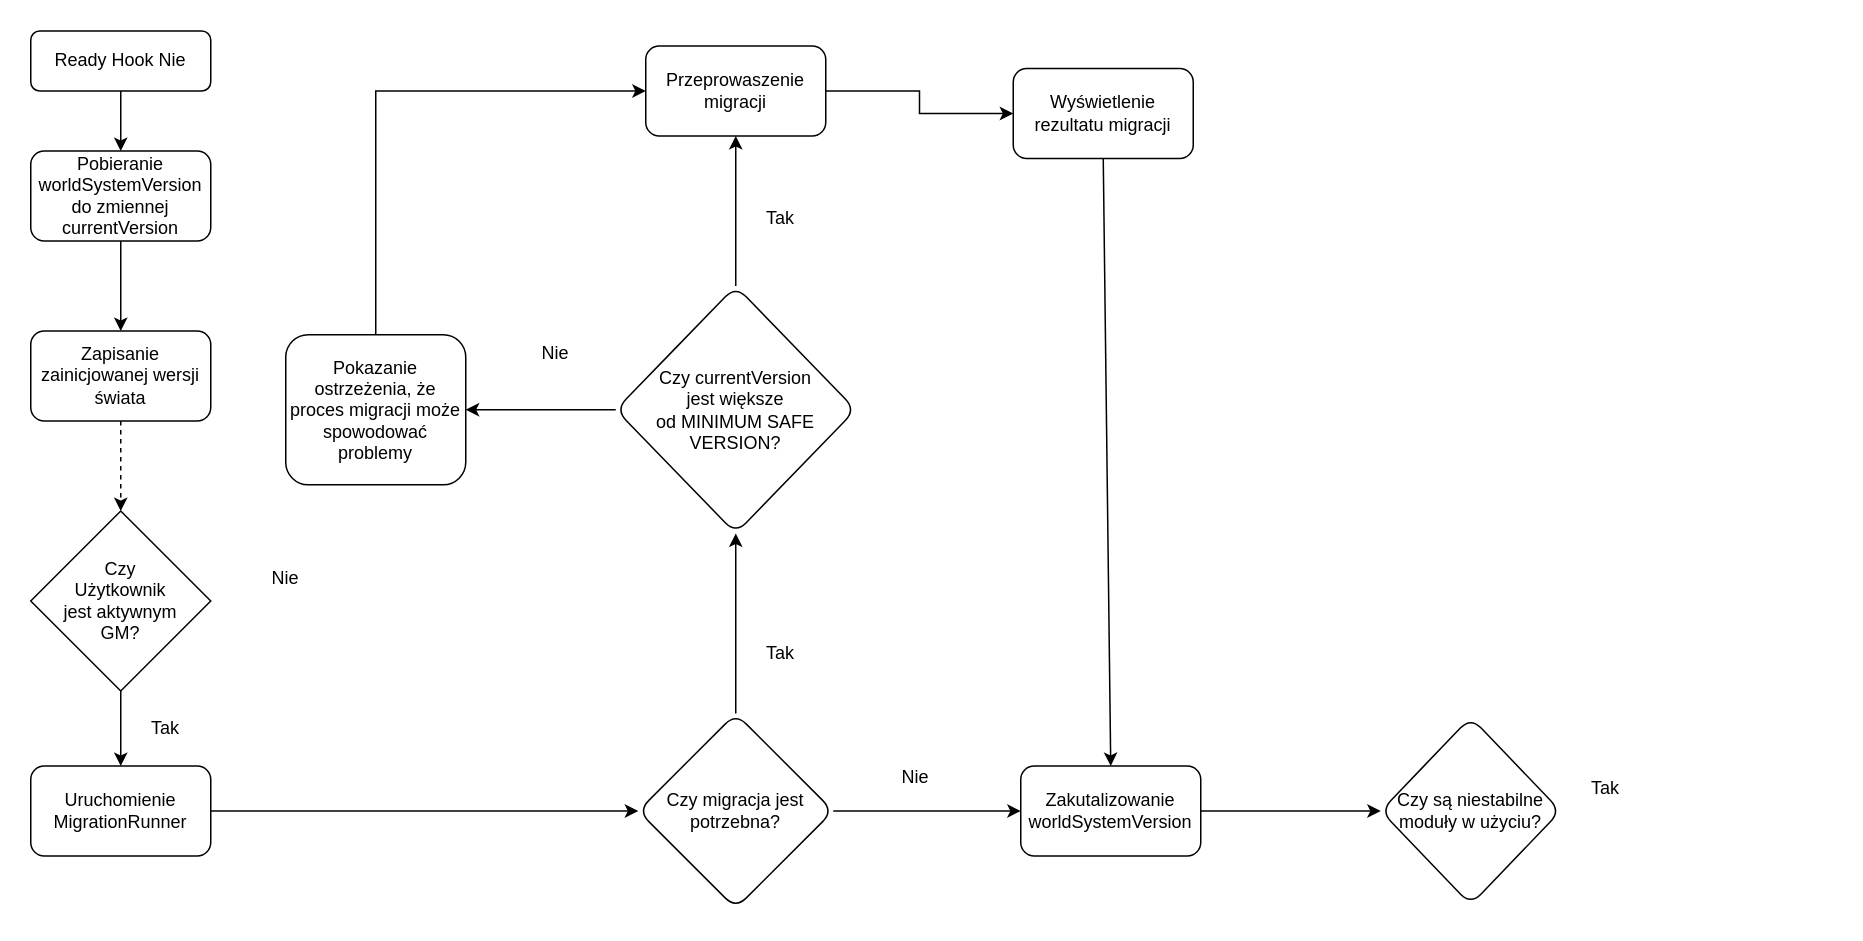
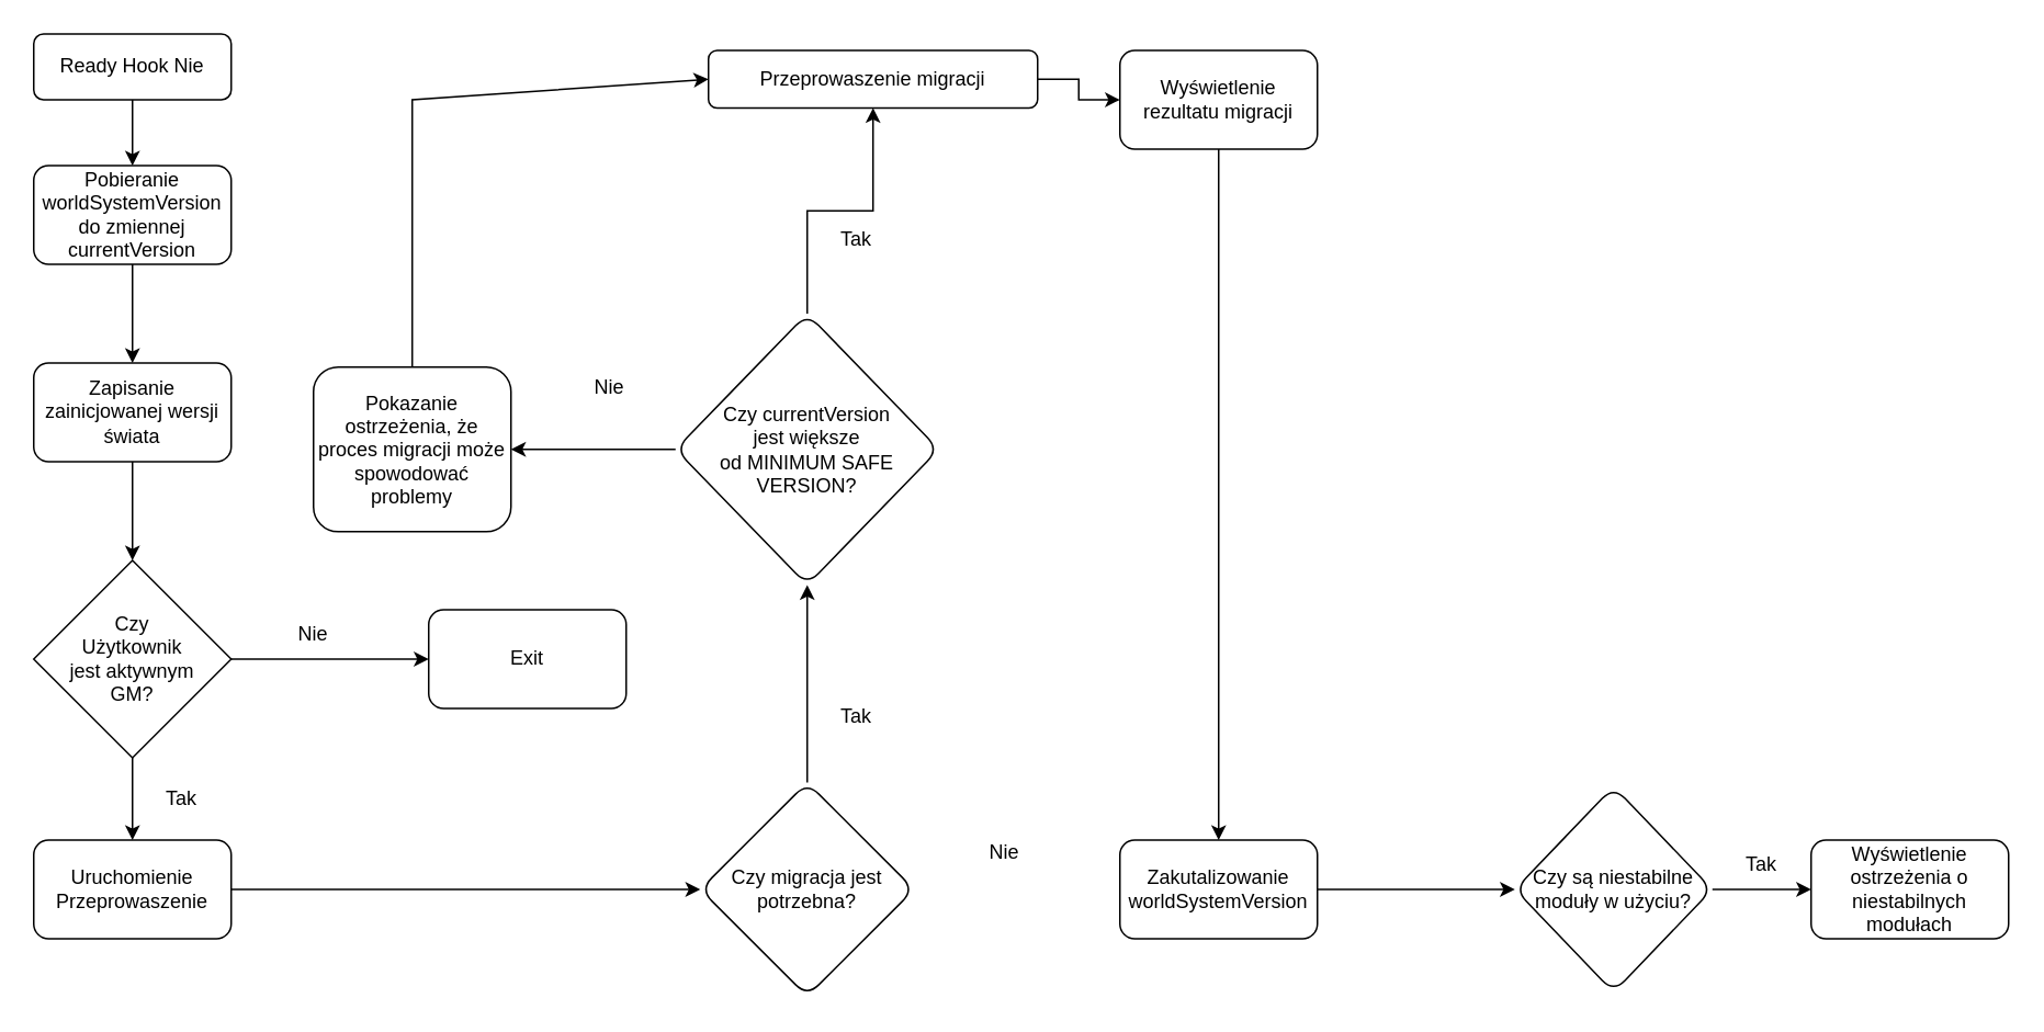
- <mxCell id="33" value="Przeprowaszenie migracji" style="whiteSpace=wrap;html=1;rounded=1;" vertex="1" parent="1"><mxGeometry x="430" y="30" width="120" height="60" as="geometry" /></mxCell>
+ <mxCell id="33" value="Przeprowaszenie migracji" style="whiteSpace=wrap;html=1;rounded=1;" vertex="1" parent="1"><mxGeometry x="430" y="30" width="200" height="35" as="geometry" /></mxCell>
- <mxCell id="34" value="Wyświetlenie rezultatu migracji" style="whiteSpace=wrap;html=1;rounded=1;" vertex="1" parent="1"><mxGeometry x="675" y="45" width="120" height="60" as="geometry" /></mxCell>
+ <mxCell id="34" value="Wyświetlenie rezultatu migracji" style="whiteSpace=wrap;html=1;rounded=1;" vertex="1" parent="1"><mxGeometry x="680" y="30" width="120" height="60" as="geometry" /></mxCell>
- <mxCell id="5" value="" style="edgeStyle=orthogonalEdgeStyle;rounded=0;orthogonalLoop=1;jettySize=auto;html=1;dashed=1;" edge="1" parent="1" source="6" target="10"><mxGeometry relative="1" as="geometry" /></mxCell>
+ <mxCell id="5" value="" style="edgeStyle=orthogonalEdgeStyle;rounded=0;orthogonalLoop=1;jettySize=auto;html=1;" edge="1" parent="1" source="6" target="10"><mxGeometry relative="1" as="geometry" /></mxCell>
+ <mxCell id="8" value="" style="edgeStyle=orthogonalEdgeStyle;rounded=0;orthogonalLoop=1;jettySize=auto;html=1;" edge="1" parent="1" source="10" target="11"><mxGeometry relative="1" as="geometry" /></mxCell>
+ <mxCell id="11" value="Exit" style="rounded=1;whiteSpace=wrap;html=1;" vertex="1" parent="1"><mxGeometry x="260" y="370" width="120" height="60" as="geometry" /></mxCell>
- <mxCell id="13" value="Uruchomienie MigrationRunner" style="rounded=1;whiteSpace=wrap;html=1;" vertex="1" parent="1"><mxGeometry x="20" y="510" width="120" height="60" as="geometry" /></mxCell>
+ <mxCell id="13" value="Uruchomienie Przeprowaszenie" style="rounded=1;whiteSpace=wrap;html=1;" vertex="1" parent="1"><mxGeometry x="20" y="510" width="120" height="60" as="geometry" /></mxCell>
- <mxCell id="14" value="" style="edgeStyle=orthogonalEdgeStyle;rounded=0;orthogonalLoop=1;jettySize=auto;html=1;" edge="1" parent="1" source="16" target="18"><mxGeometry relative="1" as="geometry" /></mxCell>
+ <mxCell id="22" value="" style="edgeStyle=orthogonalEdgeStyle;rounded=0;orthogonalLoop=1;jettySize=auto;html=1;" edge="1" parent="1" source="23" target="21"><mxGeometry relative="1" as="geometry" /></mxCell>
+ <mxCell id="21" value="Wyświetlenie ostrzeżenia o&lt;br&gt;niestabilnych modułach" style="whiteSpace=wrap;html=1;rounded=1;" vertex="1" parent="1"><mxGeometry x="1100" y="510" width="120" height="60" as="geometry" /></mxCell>
